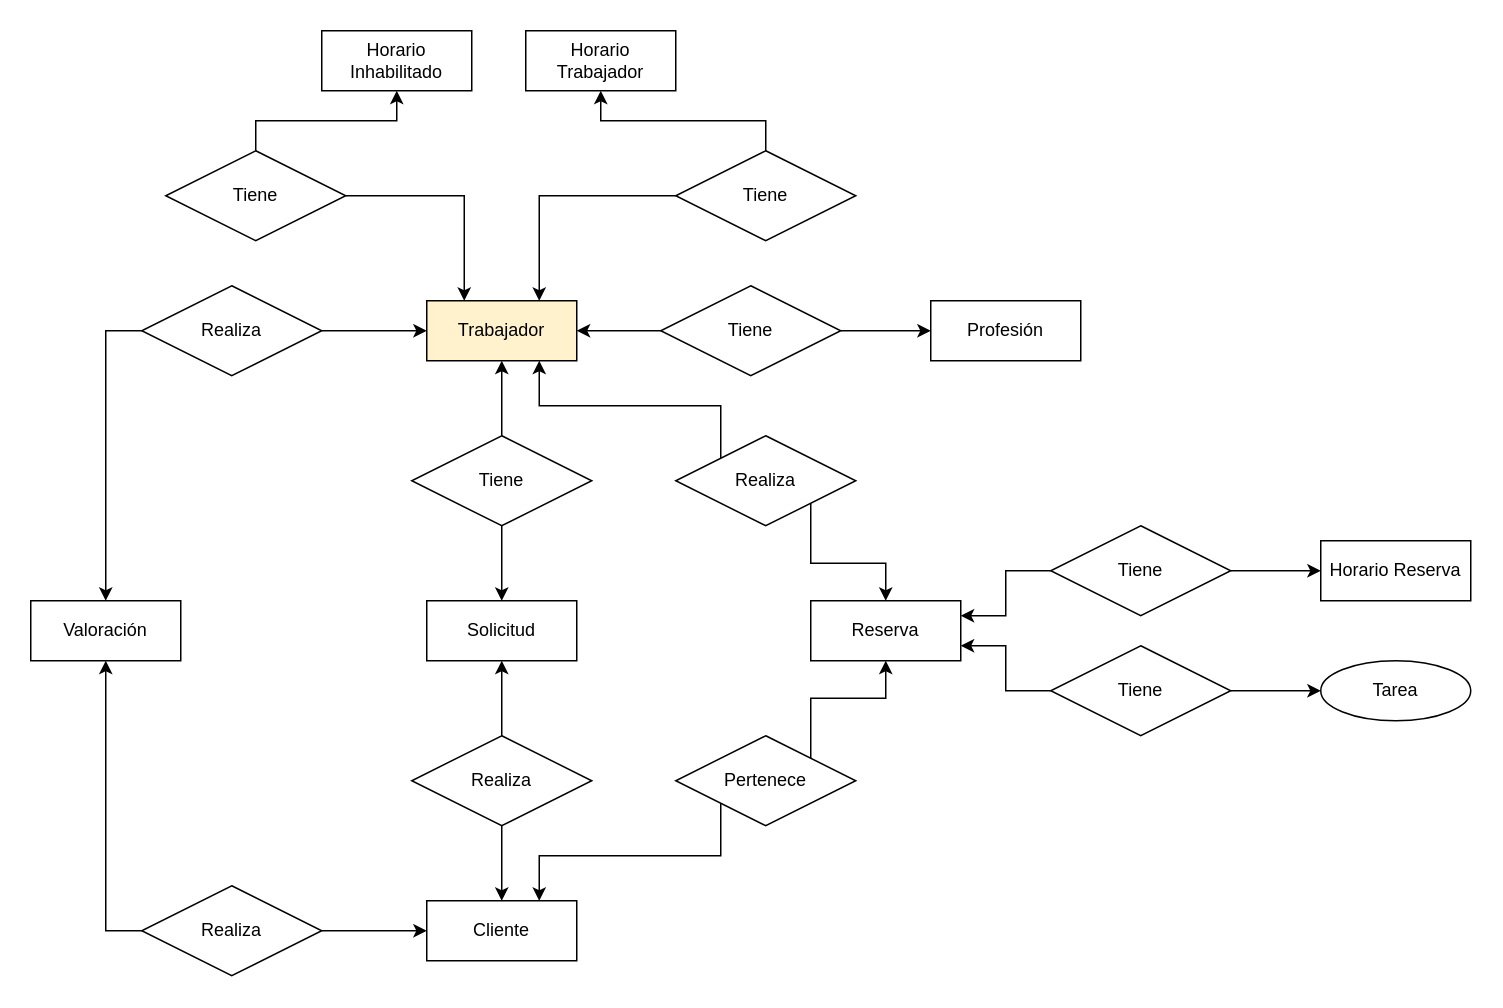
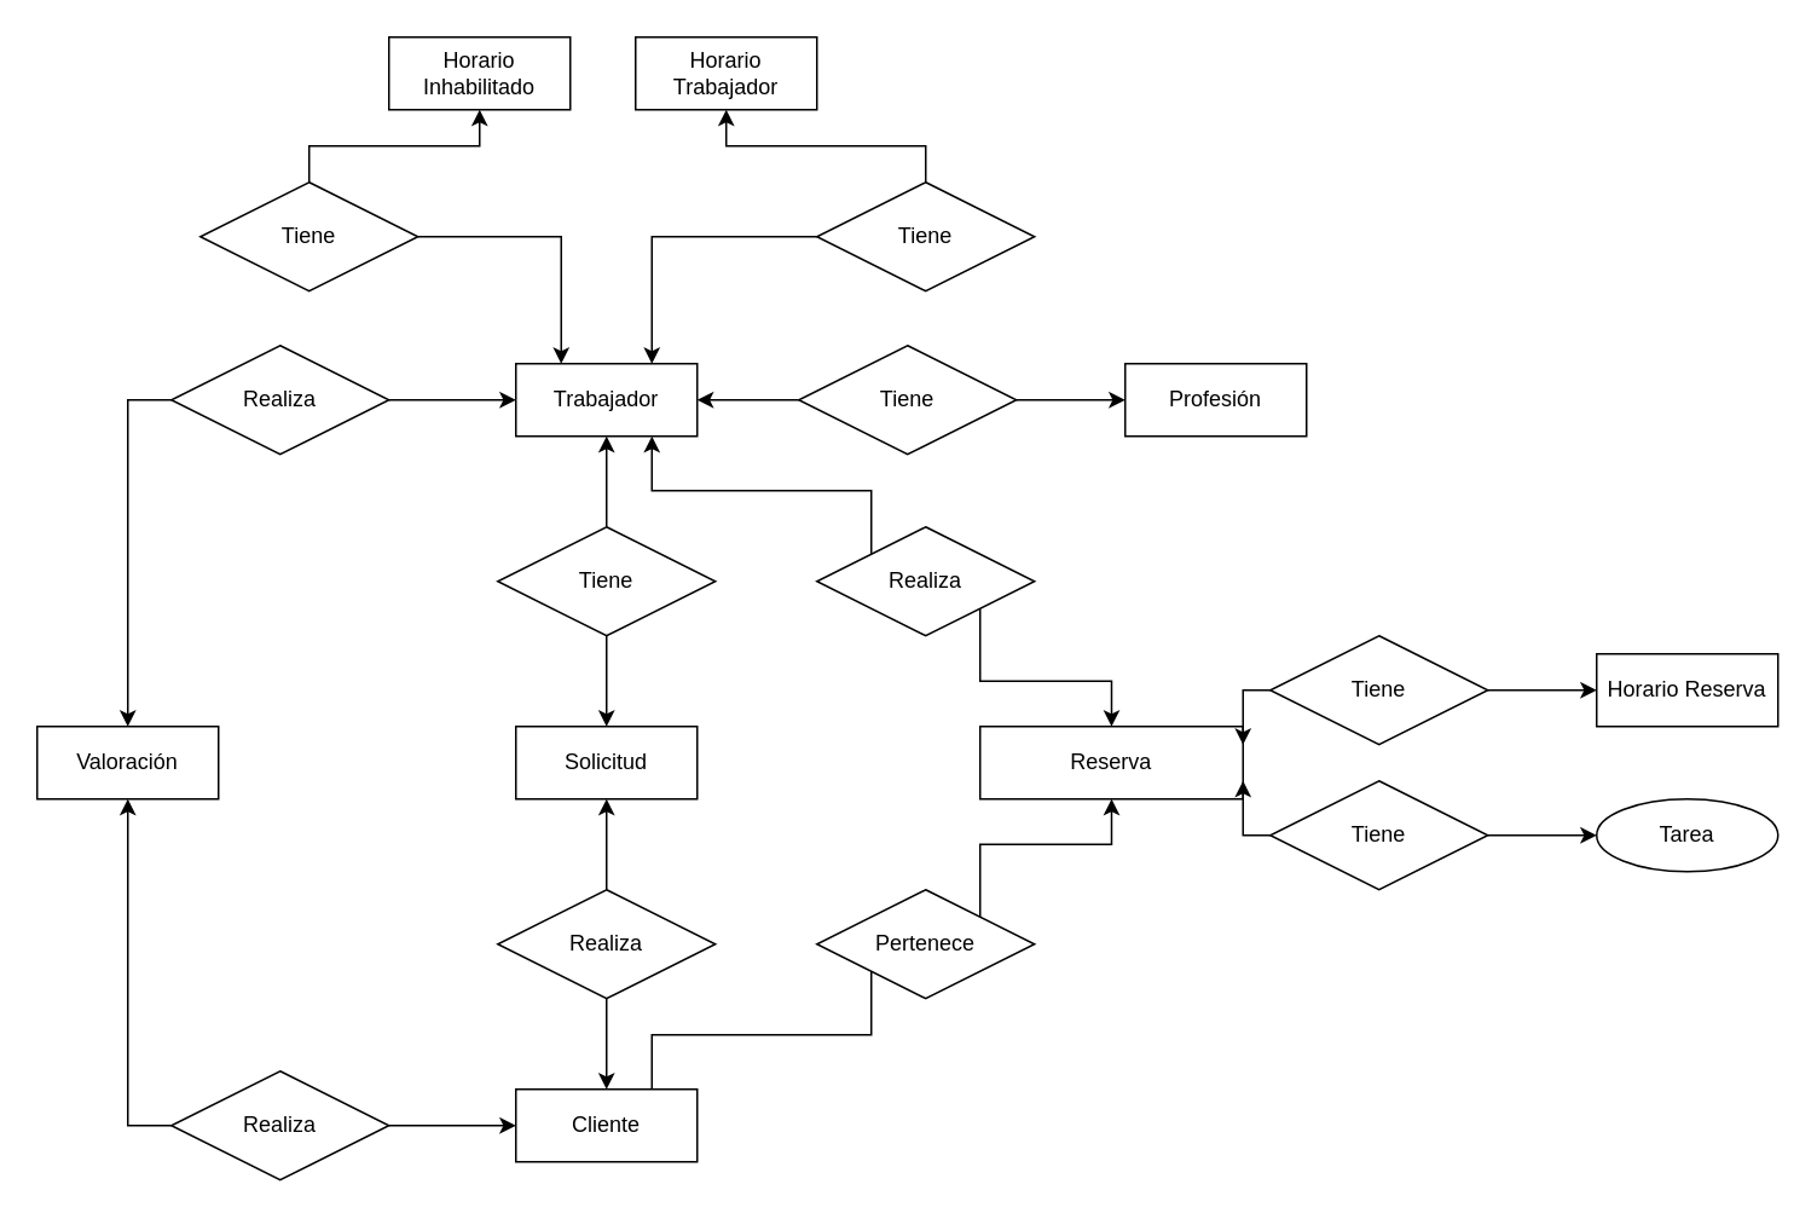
- <mxCell id="3" value="Trabajador" style="whiteSpace=wrap;html=1;align=center;fillColor=#fff2cc;" vertex="1" parent="1"><mxGeometry x="284" y="200" width="100" height="40" as="geometry" /></mxCell>
+ <mxCell id="3" value="Trabajador" style="whiteSpace=wrap;html=1;align=center;" vertex="1" parent="1"><mxGeometry x="284" y="200" width="100" height="40" as="geometry" /></mxCell>
- <mxCell id="11" value="Reserva" style="whiteSpace=wrap;html=1;align=center;" vertex="1" parent="1"><mxGeometry x="540" y="400" width="100" height="40" as="geometry" /></mxCell>
+ <mxCell id="11" value="Reserva" style="whiteSpace=wrap;html=1;align=center;" vertex="1" parent="1"><mxGeometry x="540" y="400" width="145" height="40" as="geometry" /></mxCell>
- <mxCell id="15" style="edgeStyle=orthogonalEdgeStyle;rounded=0;orthogonalLoop=1;jettySize=auto;html=1;exitX=0;exitY=1;exitDx=0;exitDy=0;entryX=0.75;entryY=0;entryDx=0;entryDy=0;" edge="1" parent="1" source="17" target="2"><mxGeometry relative="1" as="geometry"><Array as="points"><mxPoint x="480" y="570" /><mxPoint x="359" y="570" /></Array></mxGeometry></mxCell>
+ <mxCell id="15" style="edgeStyle=orthogonalEdgeStyle;rounded=0;orthogonalLoop=1;jettySize=auto;html=1;exitX=0;exitY=1;exitDx=0;exitDy=0;entryX=0.75;entryY=0;entryDx=0;entryDy=0;endArrow=none;" edge="1" parent="1" source="17" target="2"><mxGeometry relative="1" as="geometry"><Array as="points"><mxPoint x="480" y="570" /><mxPoint x="359" y="570" /></Array></mxGeometry></mxCell>
